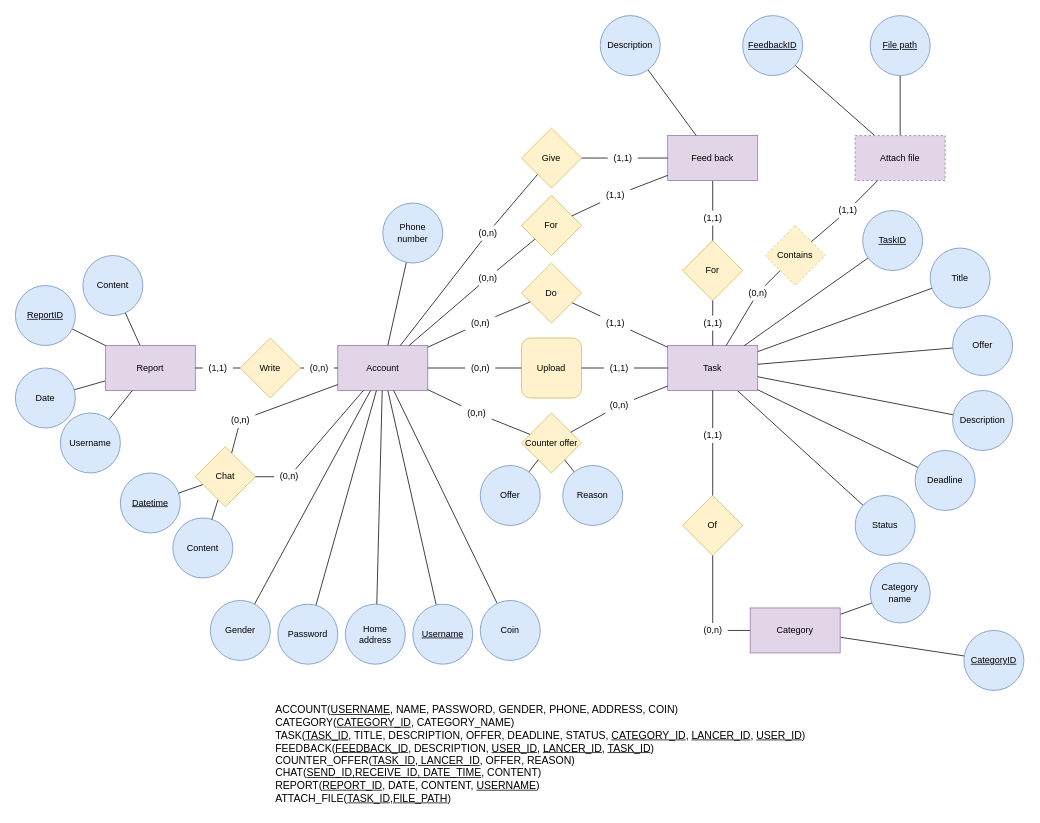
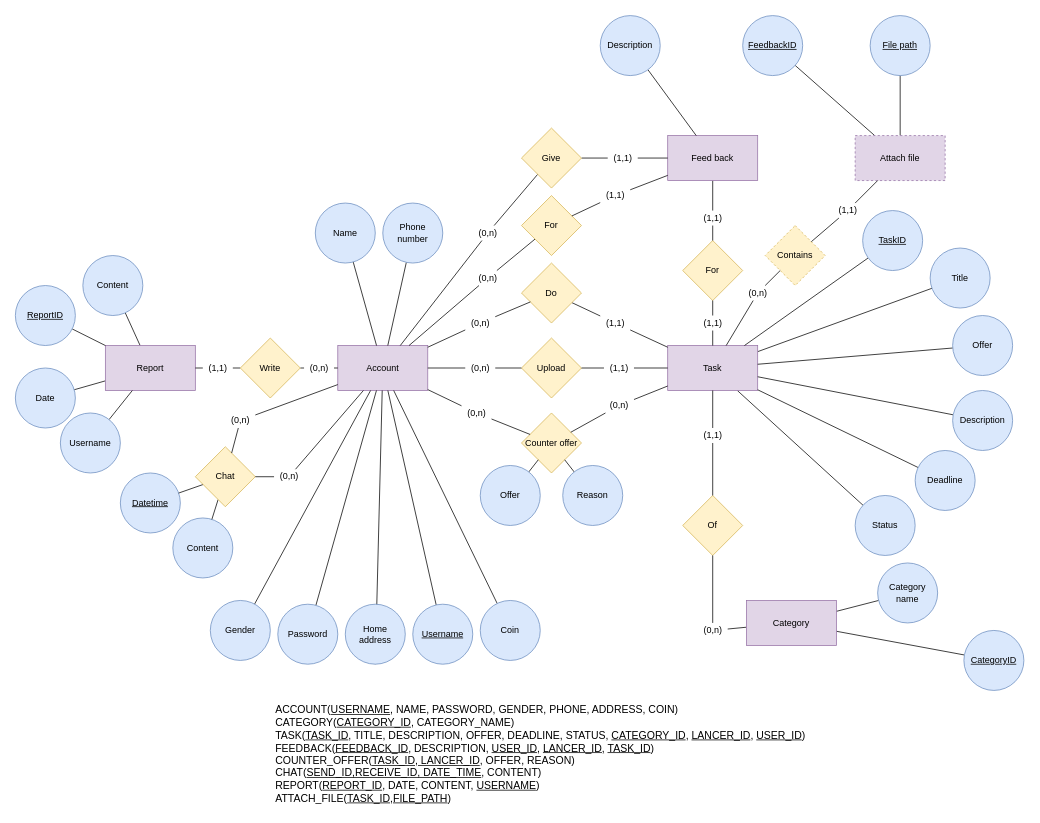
+ <mxCell id="126" value="Name" style="ellipse;whiteSpace=wrap;html=1;aspect=fixed;direction=west;fillColor=#dae8fc;strokeColor=#6c8ebf;" parent="1" vertex="1"><mxGeometry x="420" y="270" width="80" height="80" as="geometry" /></mxCell>
+ <mxCell id="125" style="rounded=0;orthogonalLoop=1;jettySize=auto;html=1;endArrow=none;endFill=0;" parent="1" source="126" target="5" edge="1"><mxGeometry relative="1" as="geometry" /></mxCell>
- <mxCell id="36" value="Upload" style="whiteSpace=wrap;html=1;fillColor=#fff2cc;strokeColor=#d6b656;rounded=1;" parent="1" vertex="1"><mxGeometry x="695" y="450" width="80" height="80" as="geometry" /></mxCell>
+ <mxCell id="36" value="Upload" style="rhombus;whiteSpace=wrap;html=1;fillColor=#fff2cc;strokeColor=#d6b656;" parent="1" vertex="1"><mxGeometry x="695" y="450" width="80" height="80" as="geometry" /></mxCell>
- <mxCell id="41" value="Category name" style="ellipse;whiteSpace=wrap;html=1;aspect=fixed;fillColor=#dae8fc;strokeColor=#6c8ebf;" parent="1" vertex="1"><mxGeometry x="1160" y="750" width="80" height="80" as="geometry" /></mxCell>
+ <mxCell id="41" value="Category name" style="ellipse;whiteSpace=wrap;html=1;aspect=fixed;fillColor=#dae8fc;strokeColor=#6c8ebf;" parent="1" vertex="1"><mxGeometry x="1170" y="750" width="80" height="80" as="geometry" /></mxCell>
- <mxCell id="29" value="Category" style="rounded=0;whiteSpace=wrap;html=1;fillColor=#e1d5e7;strokeColor=#9673a6;" parent="1" vertex="1"><mxGeometry x="1000" y="810" width="120" height="60" as="geometry" /></mxCell>
+ <mxCell id="29" value="Category" style="rounded=0;whiteSpace=wrap;html=1;fillColor=#e1d5e7;strokeColor=#9673a6;" parent="1" vertex="1"><mxGeometry x="995" y="800" width="120" height="60" as="geometry" /></mxCell>
